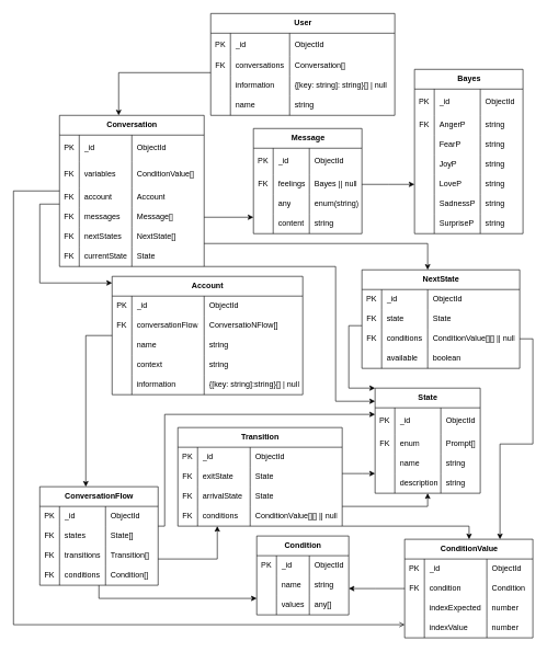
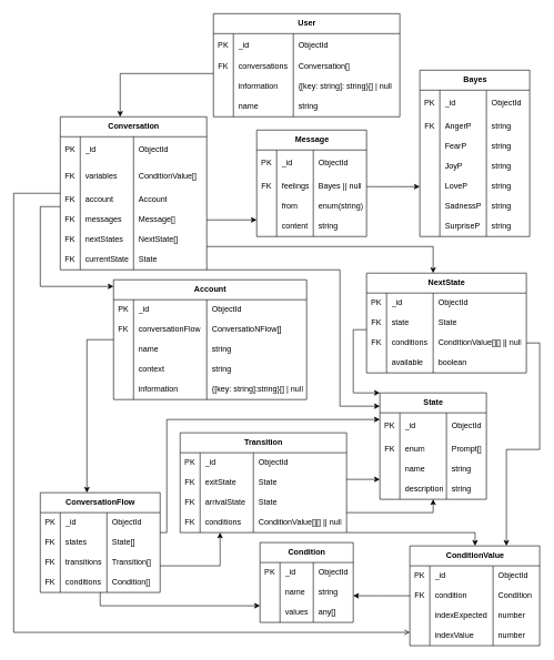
- <mxCell id="187" value="any" style="shape=partialRectangle;connectable=0;fillColor=none;top=0;left=0;bottom=0;right=0;align=left;spacingLeft=6;overflow=hidden;whiteSpace=wrap;html=1;" parent="185" vertex="1"><mxGeometry x="30" width="55" height="30" as="geometry"><mxRectangle width="55" height="30" as="alternateBounds" /></mxGeometry></mxCell>
+ <mxCell id="187" value="from" style="shape=partialRectangle;connectable=0;fillColor=none;top=0;left=0;bottom=0;right=0;align=left;spacingLeft=6;overflow=hidden;whiteSpace=wrap;html=1;" parent="185" vertex="1"><mxGeometry x="30" width="55" height="30" as="geometry"><mxRectangle width="55" height="30" as="alternateBounds" /></mxGeometry></mxCell>
